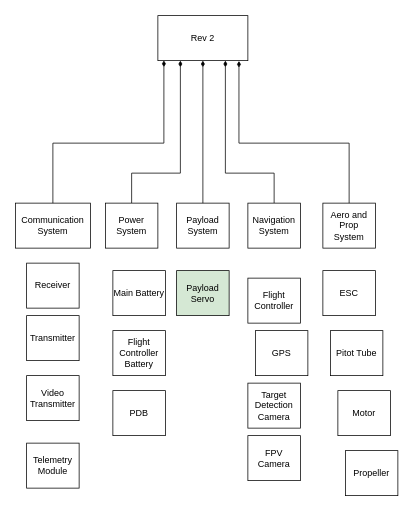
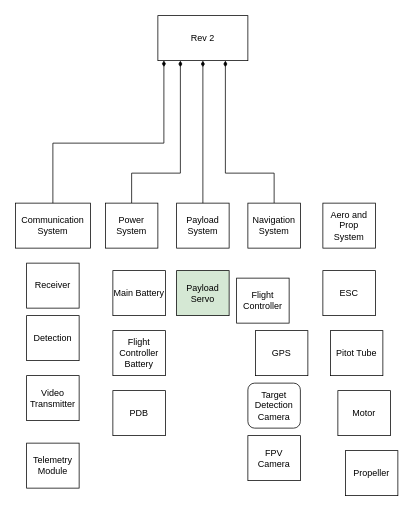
- <mxCell id="11" style="edgeStyle=orthogonalEdgeStyle;rounded=0;orthogonalLoop=1;jettySize=auto;html=1;entryX=0.901;entryY=1.008;entryDx=0;entryDy=0;entryPerimeter=0;endArrow=diamondThin;endFill=1;exitX=0.5;exitY=0;exitDx=0;exitDy=0;" parent="1" source="8" target="2" edge="1"><mxGeometry relative="1" as="geometry"><mxPoint x="550" y="260" as="sourcePoint" /><Array as="points"><mxPoint x="465" y="190" /><mxPoint x="318" y="190" /></Array></mxGeometry></mxCell>
- <mxCell id="17" value="Flight Controller" style="rounded=0;whiteSpace=wrap;html=1;" parent="1" vertex="1"><mxGeometry x="330" y="370" width="70" height="60" as="geometry" /></mxCell>
+ <mxCell id="17" value="Flight Controller" style="rounded=0;whiteSpace=wrap;html=1;" parent="1" vertex="1"><mxGeometry x="315" y="370" width="70" height="60" as="geometry" /></mxCell>
- <mxCell id="14" value="Transmitter" style="rounded=0;whiteSpace=wrap;html=1;" parent="1" vertex="1"><mxGeometry x="35" y="420" width="70" height="60" as="geometry" /></mxCell>
+ <mxCell id="14" value="Detection" style="rounded=0;whiteSpace=wrap;html=1;" parent="1" vertex="1"><mxGeometry x="35" y="420" width="70" height="60" as="geometry" /></mxCell>
- <mxCell id="25" value="Target Detection Camera" style="rounded=0;whiteSpace=wrap;html=1;" parent="1" vertex="1"><mxGeometry x="330" y="510" width="70" height="60" as="geometry" /></mxCell>
+ <mxCell id="25" value="Target Detection Camera" style="whiteSpace=wrap;html=1;rounded=1;" parent="1" vertex="1"><mxGeometry x="330" y="510" width="70" height="60" as="geometry" /></mxCell>
